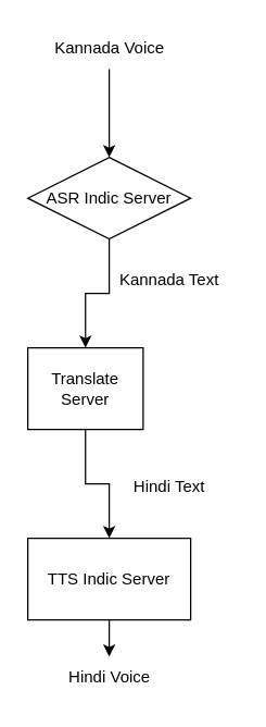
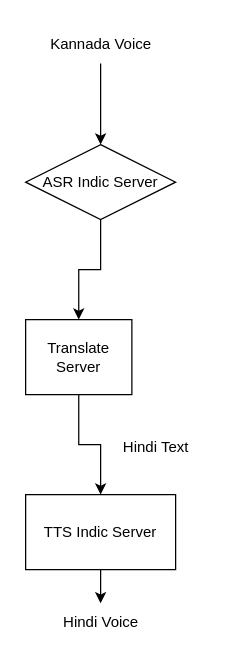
- <mxCell id="11" value="Kannada Text" style="text;html=1;align=center;verticalAlign=middle;resizable=0;points=[];autosize=1;strokeColor=none;fillColor=none;" vertex="1" parent="1"><mxGeometry x="74" y="190" width="100" height="30" as="geometry" /></mxCell>
